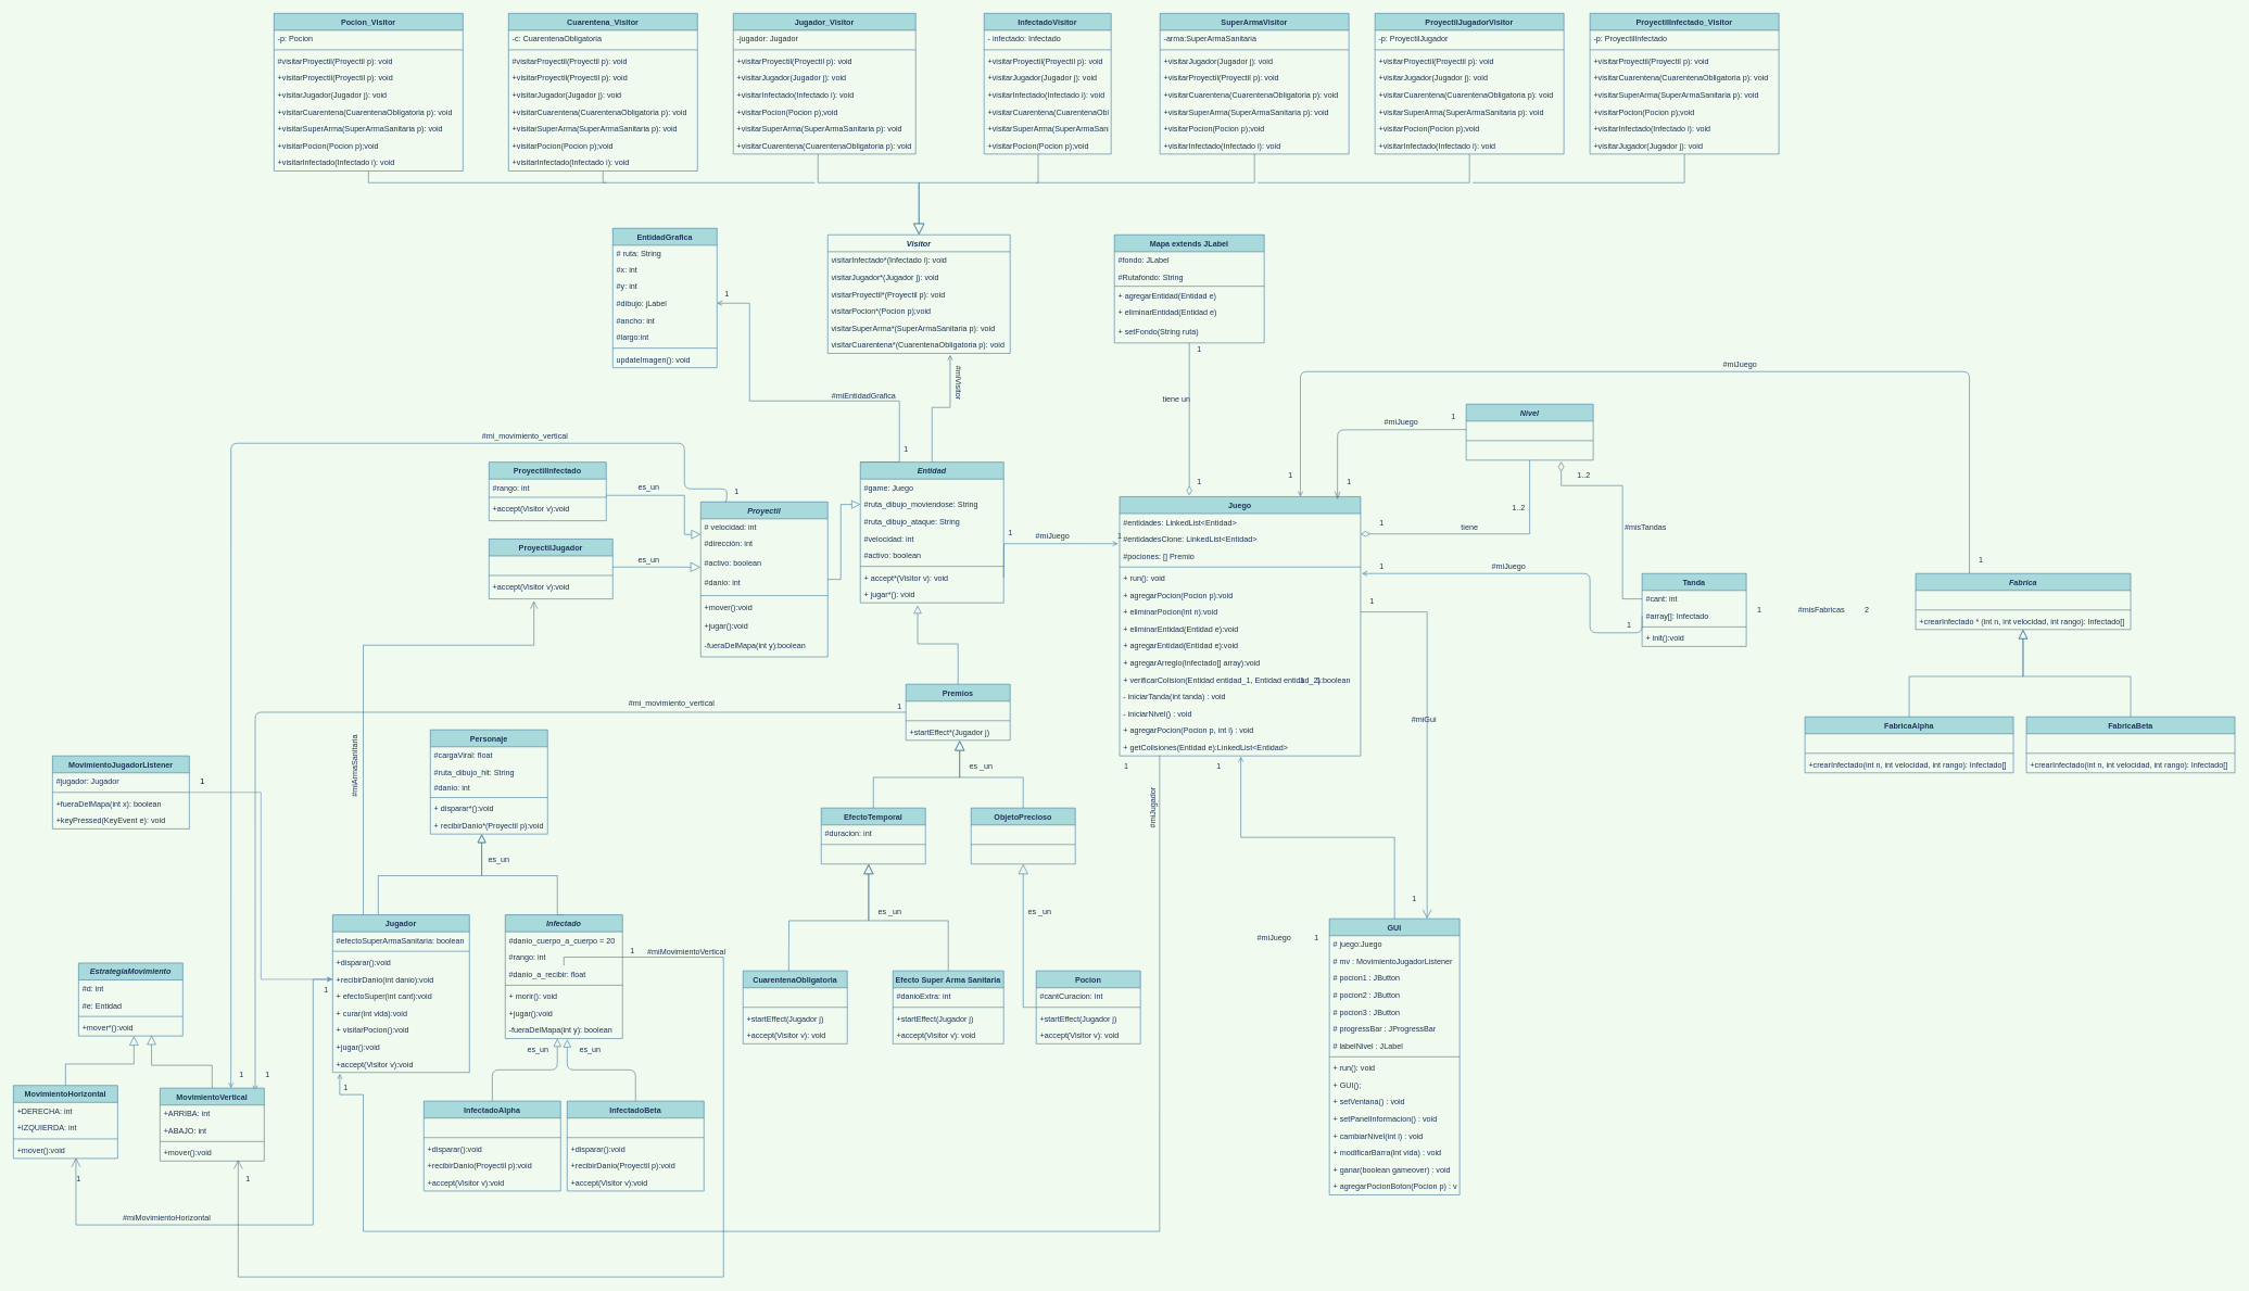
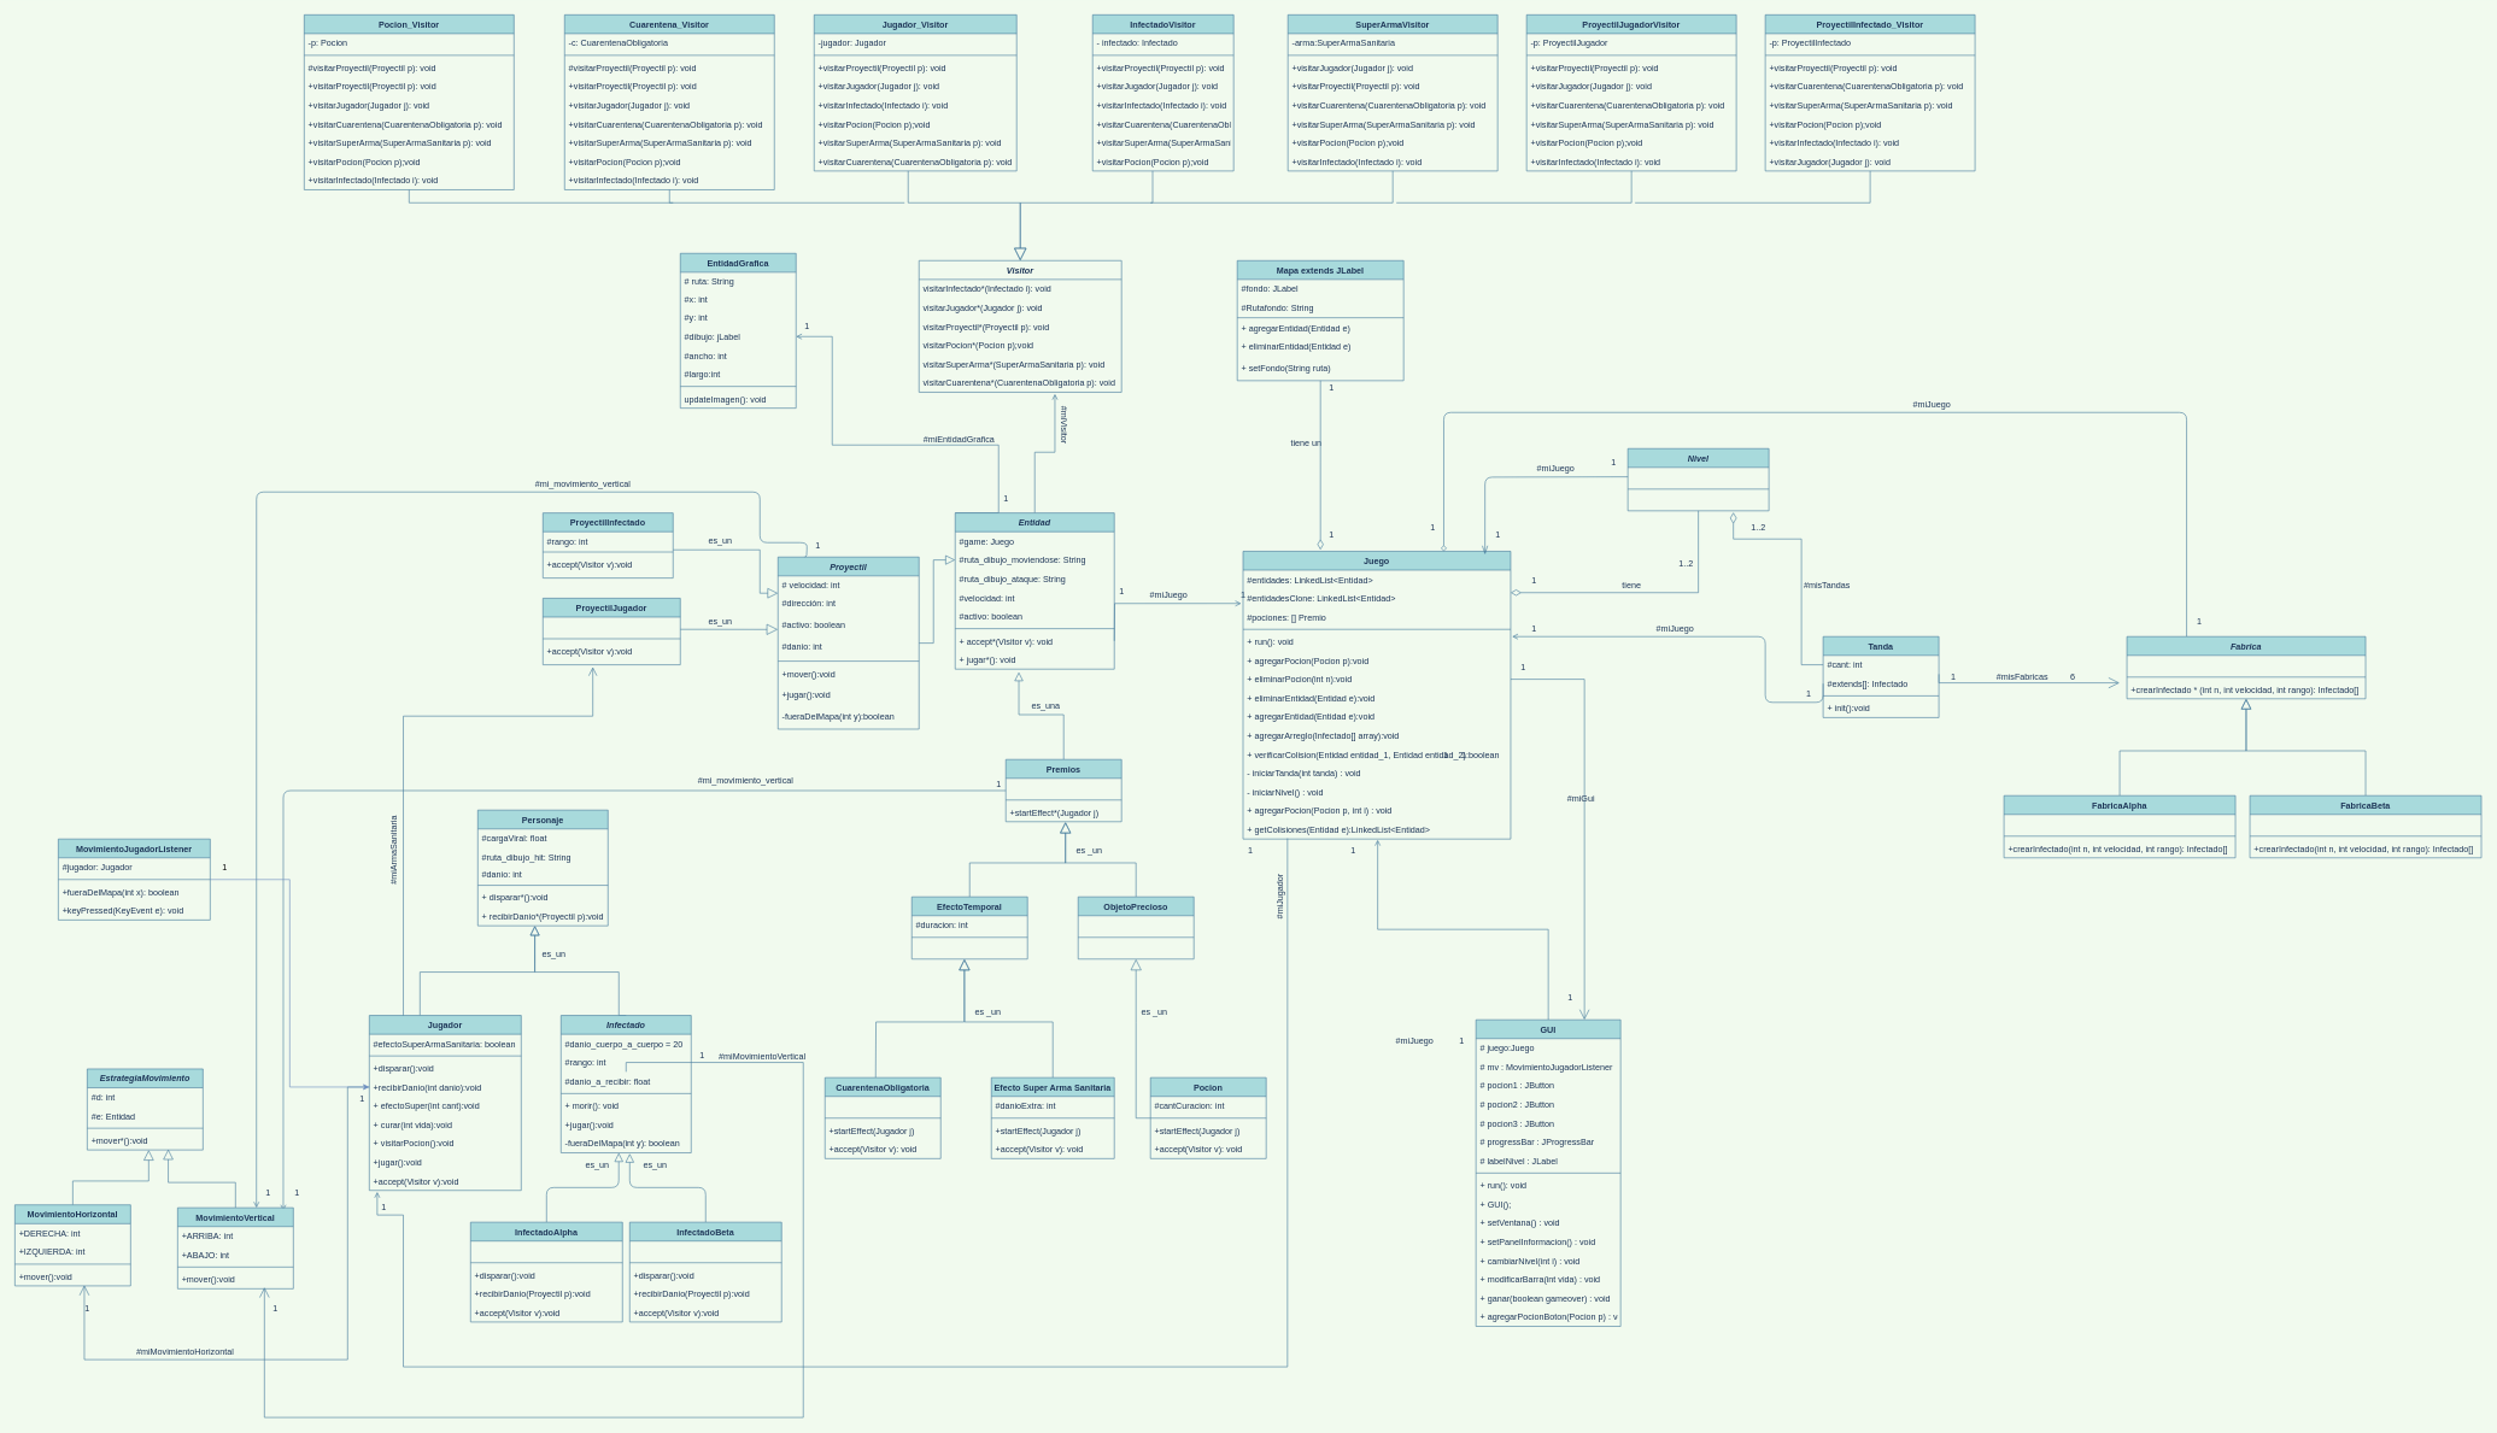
- <mxCell id="292" style="edgeStyle=orthogonalEdgeStyle;curved=0;rounded=1;sketch=0;orthogonalLoop=1;jettySize=auto;html=1;exitX=0.25;exitY=0;exitDx=0;exitDy=0;entryX=0.75;entryY=0;entryDx=0;entryDy=0;endArrow=open;endFill=0;strokeColor=#457B9D;fillColor=#A8DADC;fontColor=#1D3557;" parent="1" source="293" target="236" edge="1"><mxGeometry relative="1" as="geometry"><Array as="points"><mxPoint x="3023" y="570" /><mxPoint x="1996" y="570" /></Array></mxGeometry></mxCell>
+ <mxCell id="292" style="edgeStyle=orthogonalEdgeStyle;curved=0;rounded=1;sketch=0;orthogonalLoop=1;jettySize=auto;html=1;exitX=0.25;exitY=0;exitDx=0;exitDy=0;entryX=0.75;entryY=0;entryDx=0;entryDy=0;endArrow=diamond;endFill=0;strokeColor=#457B9D;fillColor=#A8DADC;fontColor=#1D3557;" parent="1" source="293" target="236" edge="1"><mxGeometry relative="1" as="geometry"><Array as="points"><mxPoint x="3023" y="570" /><mxPoint x="1996" y="570" /></Array></mxGeometry></mxCell>
- <mxCell id="116" value="2" style="text;html=1;align=center;verticalAlign=middle;resizable=0;points=[];autosize=1;fontColor=#1D3557;" parent="1" vertex="1"><mxGeometry x="2855" y="926" width="20" height="20" as="geometry" /></mxCell>
+ <mxCell id="116" value="6" style="text;html=1;align=center;verticalAlign=middle;resizable=0;points=[];autosize=1;fontColor=#1D3557;" parent="1" vertex="1"><mxGeometry x="2855" y="926" width="20" height="20" as="geometry" /></mxCell>
+ <mxCell id="113" style="edgeStyle=orthogonalEdgeStyle;rounded=0;orthogonalLoop=1;jettySize=auto;html=1;entryX=-0.031;entryY=0.154;entryDx=0;entryDy=0;entryPerimeter=0;endArrow=open;endFill=0;endSize=13;labelBackgroundColor=#F1FAEE;strokeColor=#457B9D;fontColor=#1D3557;" parent="1" source="103" target="296" edge="1"><mxGeometry relative="1" as="geometry"><mxPoint x="2897.075" y="944.004" as="targetPoint" /><Array as="points"><mxPoint x="2680" y="944" /></Array></mxGeometry></mxCell>
- <mxCell id="104" value="#array[]: Infectado" style="text;strokeColor=none;fillColor=none;align=left;verticalAlign=top;spacingLeft=4;spacingRight=4;overflow=hidden;rotatable=0;points=[[0,0.5],[1,0.5]];portConstraint=eastwest;fontColor=#1D3557;" parent="102" vertex="1"><mxGeometry y="52" width="160" height="26" as="geometry" /></mxCell>
+ <mxCell id="104" value="#extends[]: Infectado" style="text;strokeColor=none;fillColor=none;align=left;verticalAlign=top;spacingLeft=4;spacingRight=4;overflow=hidden;rotatable=0;points=[[0,0.5],[1,0.5]];portConstraint=eastwest;fontColor=#1D3557;" parent="102" vertex="1"><mxGeometry y="52" width="160" height="26" as="geometry" /></mxCell>
+ <mxCell id="300" value="es_una" style="text;html=1;align=center;verticalAlign=middle;resizable=0;points=[];autosize=1;fontColor=#1D3557;" parent="1" vertex="1"><mxGeometry x="1420" y="966" width="50" height="20" as="geometry" /></mxCell>
